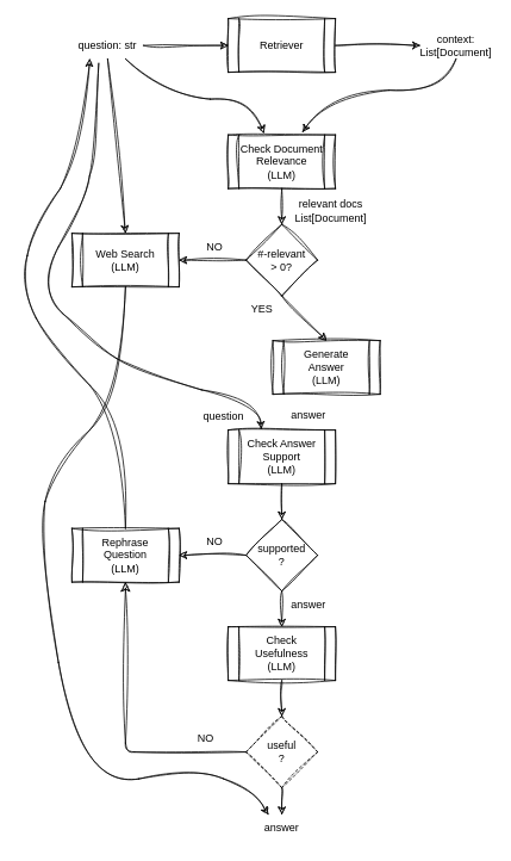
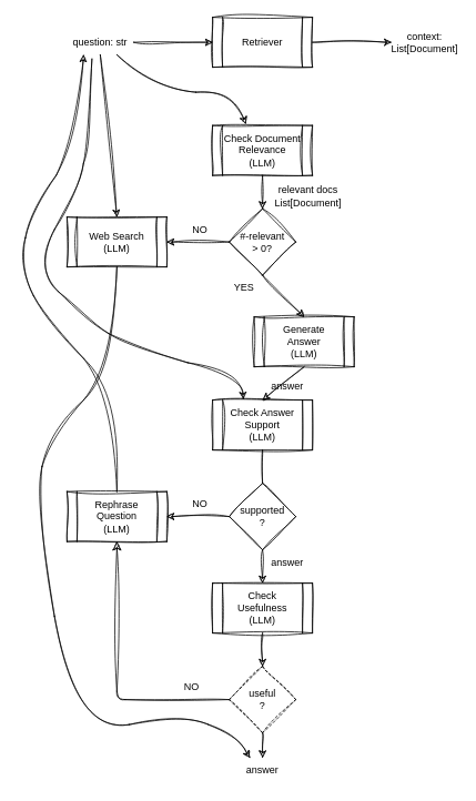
- <mxCell id="9" value="" style="curved=1;endArrow=classic;html=1;rounded=0;exitX=0.5;exitY=1;exitDx=0;exitDy=0;entryX=0.692;entryY=-0.05;entryDx=0;entryDy=0;entryPerimeter=0;sketch=1;curveFitting=1;jiggle=2;" edge="1" parent="1" source="4" target="5"><mxGeometry width="50" height="50" relative="1" as="geometry"><mxPoint x="290" y="410" as="sourcePoint" /><mxPoint x="340" y="360" as="targetPoint" /><Array as="points"><mxPoint x="500" y="100" /><mxPoint x="370" y="100" /></Array></mxGeometry></mxCell>
+ <mxCell id="22" value="" style="endArrow=classic;html=1;rounded=0;exitX=0.5;exitY=1;exitDx=0;exitDy=0;entryX=0.5;entryY=0;entryDx=0;entryDy=0;sketch=1;curveFitting=1;jiggle=2;" edge="1" parent="1" source="15" target="20"><mxGeometry width="50" height="50" relative="1" as="geometry"><mxPoint x="290" y="410" as="sourcePoint" /><mxPoint x="340" y="360" as="targetPoint" /></mxGeometry></mxCell>
- <mxCell id="26" value="question" style="text;html=1;align=center;verticalAlign=middle;whiteSpace=wrap;rounded=0;sketch=1;curveFitting=1;jiggle=2;" vertex="1" parent="1"><mxGeometry x="220" y="450" width="60" height="30" as="geometry" /></mxCell>
- <mxCell id="28" value="" style="endArrow=classic;html=1;rounded=0;exitX=0.5;exitY=1;exitDx=0;exitDy=0;entryX=0.5;entryY=0;entryDx=0;entryDy=0;sketch=1;curveFitting=1;jiggle=2;" edge="1" parent="1" source="20" target="18"><mxGeometry width="50" height="50" relative="1" as="geometry"><mxPoint x="290" y="610" as="sourcePoint" /><mxPoint x="340" y="560" as="targetPoint" /></mxGeometry></mxCell>
+ <mxCell id="28" value="" style="endArrow=none;html=1;rounded=0;exitX=0.5;exitY=1;exitDx=0;exitDy=0;entryX=0.5;entryY=0;entryDx=0;entryDy=0;sketch=1;curveFitting=1;jiggle=2;" edge="1" parent="1" source="20" target="18"><mxGeometry width="50" height="50" relative="1" as="geometry"><mxPoint x="290" y="610" as="sourcePoint" /><mxPoint x="340" y="560" as="targetPoint" /></mxGeometry></mxCell>
